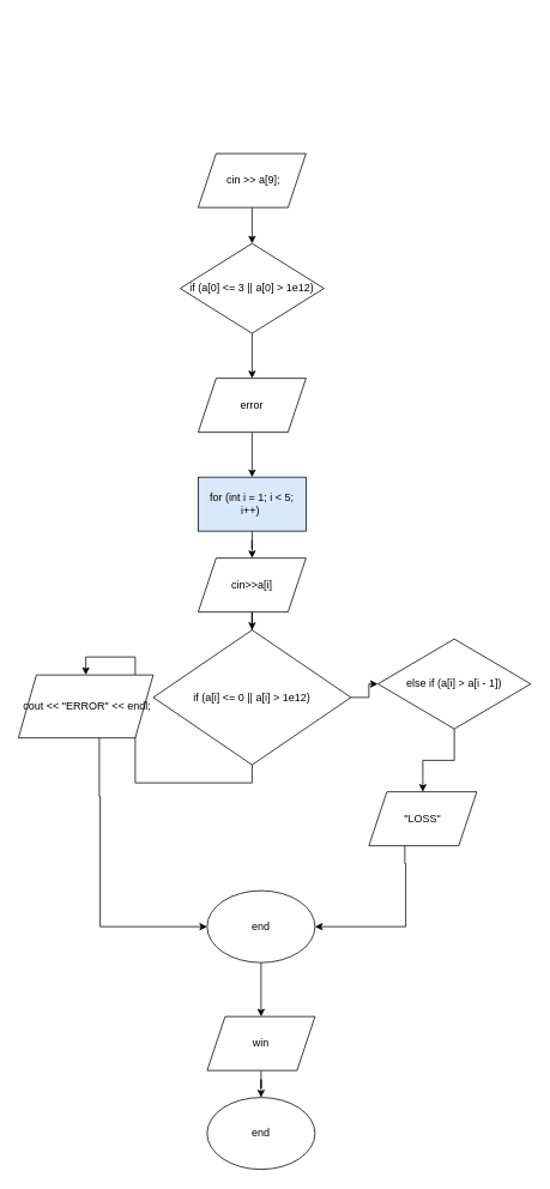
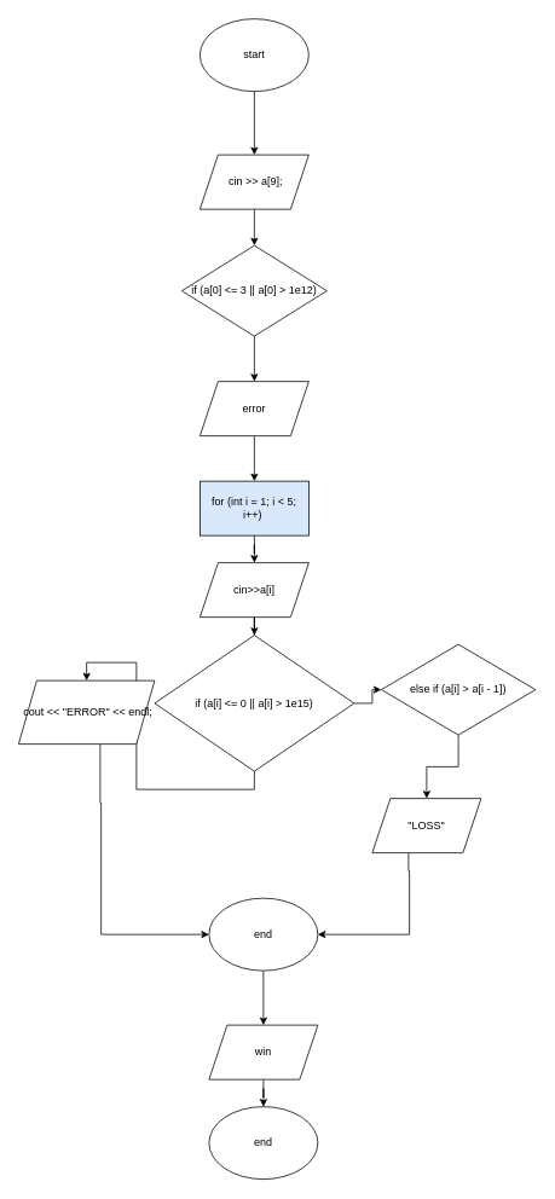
+ <mxCell id="3" value="start" style="ellipse;whiteSpace=wrap;html=1;" vertex="1" parent="1"><mxGeometry x="220" y="20" width="120" height="80" as="geometry" /></mxCell>
+ <mxCell id="2" style="edgeStyle=orthogonalEdgeStyle;rounded=0;orthogonalLoop=1;jettySize=auto;html=1;entryX=0.5;entryY=0;entryDx=0;entryDy=0;" edge="1" parent="1" source="3" target="5"><mxGeometry relative="1" as="geometry" /></mxCell>
- <mxCell id="14" value="if&amp;nbsp;(a[i] &amp;lt;= 0 || a[i] &amp;gt; 1e12)" style="rhombus;whiteSpace=wrap;html=1;" vertex="1" parent="1"><mxGeometry x="170" y="700" width="220" height="150" as="geometry" /></mxCell>
+ <mxCell id="14" value="if&amp;nbsp;(a[i] &amp;lt;= 0 || a[i] &amp;gt; 1e15)" style="rhombus;whiteSpace=wrap;html=1;" vertex="1" parent="1"><mxGeometry x="170" y="700" width="220" height="150" as="geometry" /></mxCell>
